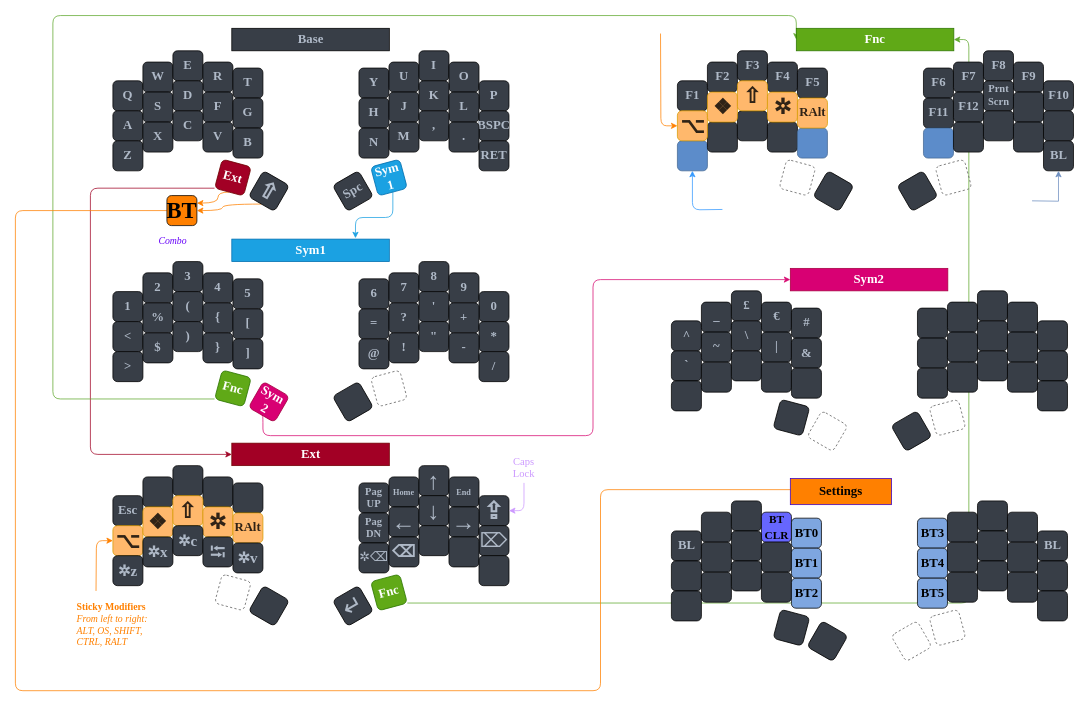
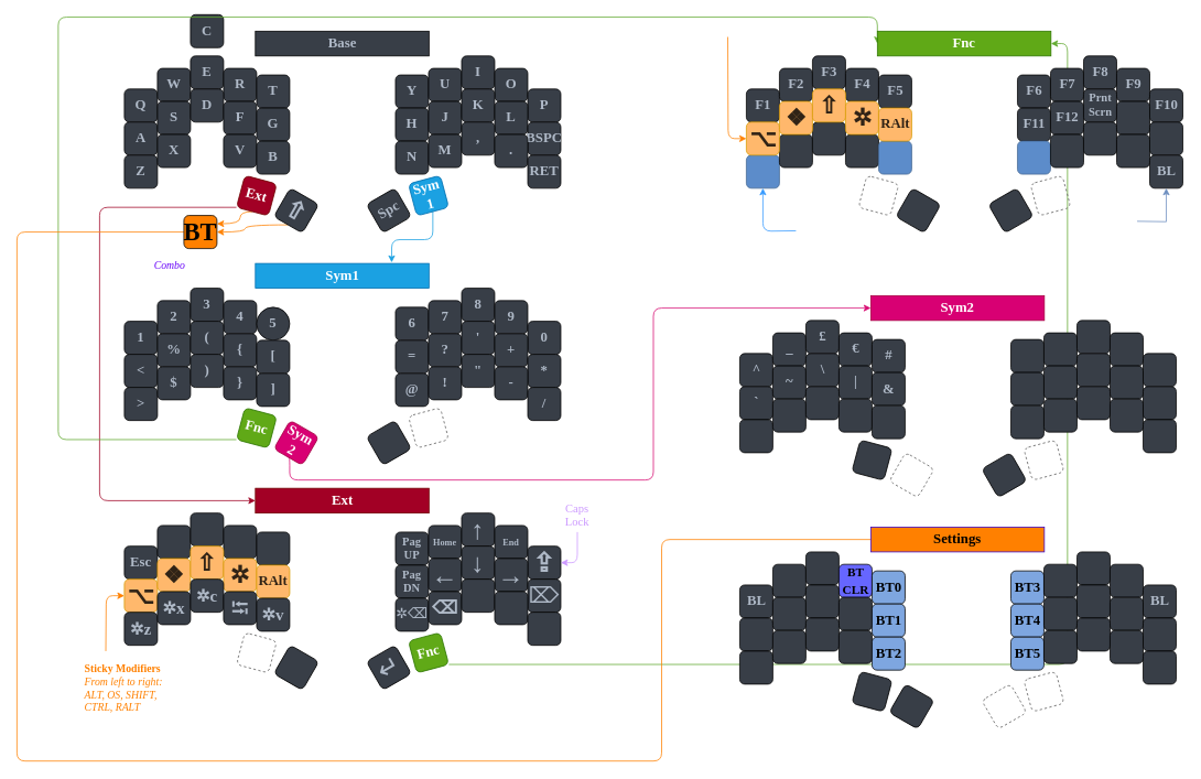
- <mxCell id="14" value="C" style="whiteSpace=wrap;html=1;aspect=fixed;fontSize=17;fontFamily=Verdana;fontStyle=1;fontColor=#AFB9C7;fillColor=#383E47;rounded=1;" parent="1" vertex="1"><mxGeometry x="230" y="147" width="40" height="40" as="geometry" /></mxCell>
+ <mxCell id="14" value="C" style="whiteSpace=wrap;html=1;aspect=fixed;fontSize=17;fontFamily=Verdana;fontStyle=1;fontColor=#AFB9C7;fillColor=#383E47;rounded=1;" parent="1" vertex="1"><mxGeometry x="230" y="17" width="40" height="40" as="geometry" /></mxCell>
- <mxCell id="115" value="Combo" style="text;html=1;strokeColor=none;fillColor=none;align=center;verticalAlign=middle;whiteSpace=wrap;rounded=0;shadow=0;glass=0;sketch=0;fontFamily=Verdana;fontSize=13;fontColor=#6906F9;fontStyle=2" parent="1" vertex="1"><mxGeometry x="210" y="310" width="40" height="20" as="geometry" /></mxCell>
+ <mxCell id="115" value="Combo" style="text;html=1;strokeColor=none;fillColor=none;align=center;verticalAlign=middle;whiteSpace=wrap;rounded=0;shadow=0;glass=0;sketch=0;fontFamily=Verdana;fontSize=13;fontColor=#6906F9;fontStyle=2" parent="1" vertex="1"><mxGeometry x="185" y="310" width="40" height="20" as="geometry" /></mxCell>
- <mxCell id="45" value="5" style="whiteSpace=wrap;html=1;aspect=fixed;fontSize=17;fontFamily=Verdana;fontStyle=1;fontColor=#AFB9C7;fillColor=#383E47;rounded=1;" parent="1" vertex="1"><mxGeometry x="310" y="371" width="40" height="40" as="geometry" /></mxCell>
+ <mxCell id="45" value="5" style="ellipse;whiteSpace=wrap;html=1;aspect=fixed;fontSize=17;fontFamily=Verdana;fontStyle=1;fontColor=#AFB9C7;fillColor=#383E47;" parent="1" vertex="1"><mxGeometry x="310" y="371" width="40" height="40" as="geometry" /></mxCell>
- <mxCell id="186" value="&lt;font color=&quot;#000000&quot;&gt;Settings&lt;/font&gt;" style="rounded=0;whiteSpace=wrap;html=1;fontFamily=Verdana;fontSize=17;fontStyle=1;fillColor=#FF8000;strokeColor=#3700CC;fontColor=#ffffff;" parent="1" vertex="1"><mxGeometry x="1053" y="637" width="135" height="35" as="geometry" /></mxCell>
+ <mxCell id="186" value="&lt;font color=&quot;#000000&quot;&gt;Settings&lt;/font&gt;" style="rounded=0;whiteSpace=wrap;html=1;fontFamily=Verdana;fontSize=17;fontStyle=1;fillColor=#FF8000;strokeColor=#3700CC;fontColor=#ffffff;" parent="1" vertex="1"><mxGeometry x="1053" y="637" width="210" height="30" as="geometry" /></mxCell>
